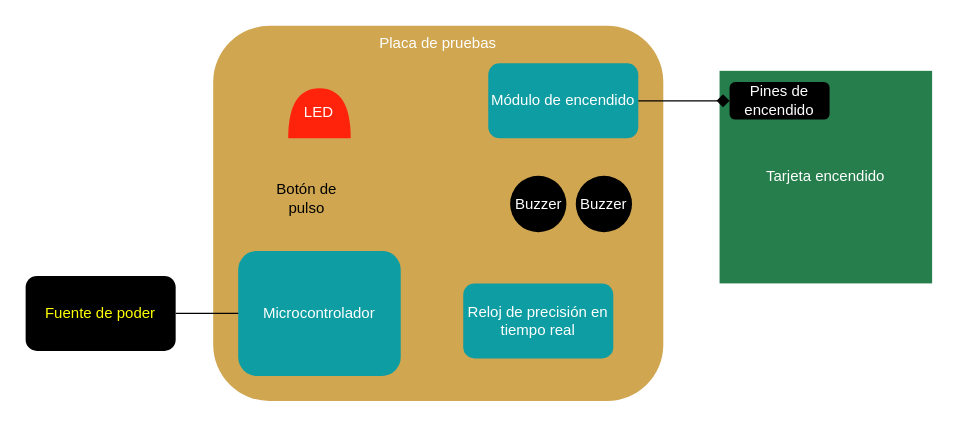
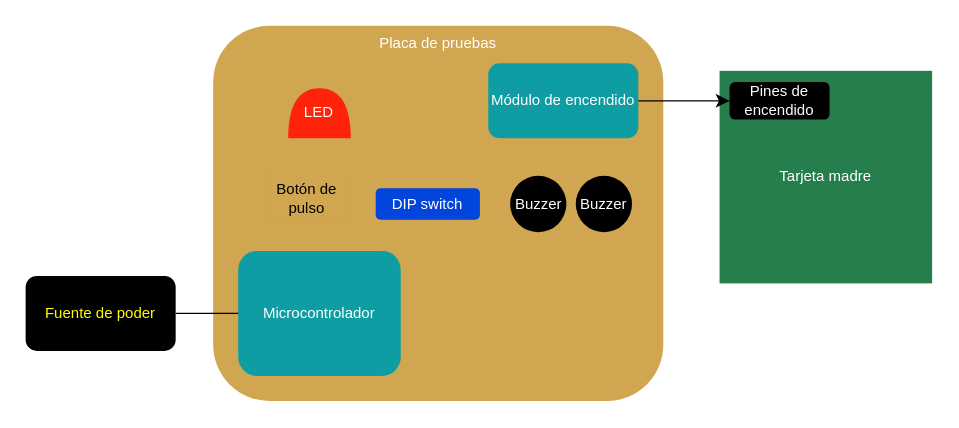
- <mxCell id="15" style="edgeStyle=none;curved=1;rounded=0;orthogonalLoop=1;jettySize=auto;html=1;exitX=1;exitY=0.5;exitDx=0;exitDy=0;entryX=0;entryY=0.5;entryDx=0;entryDy=0;fontSize=12;startSize=8;endSize=8;endArrow=diamond;" edge="1" parent="1" source="10" target="4"><mxGeometry relative="1" as="geometry" /></mxCell>
+ <mxCell id="15" style="edgeStyle=none;curved=1;rounded=0;orthogonalLoop=1;jettySize=auto;html=1;exitX=1;exitY=0.5;exitDx=0;exitDy=0;entryX=0;entryY=0.5;entryDx=0;entryDy=0;fontSize=12;startSize=8;endSize=8;" edge="1" parent="1" source="10" target="4"><mxGeometry relative="1" as="geometry" /></mxCell>
- <mxCell id="3" value="Tarjeta encendido" style="whiteSpace=wrap;html=1;aspect=fixed;fontColor=#FFFFFF;strokeColor=none;fillColor=#267E4D;shadow=0;glass=0;" vertex="1" parent="2"><mxGeometry width="170" height="170" as="geometry" /></mxCell>
+ <mxCell id="3" value="Tarjeta madre" style="whiteSpace=wrap;html=1;aspect=fixed;fontColor=#FFFFFF;strokeColor=none;fillColor=#267E4D;shadow=0;glass=0;" vertex="1" parent="2"><mxGeometry width="170" height="170" as="geometry" /></mxCell>
+ <mxCell id="7" value="DIP switch" style="rounded=1;whiteSpace=wrap;html=1;strokeColor=none;fillColor=light-dark(#0245dc, #ededed);fontColor=#FFFFFF;" vertex="1" parent="5"><mxGeometry x="130" y="130" width="83.33" height="25" as="geometry" /></mxCell>
- <mxCell id="11" value="Reloj de precisión en tiempo real" style="rounded=1;whiteSpace=wrap;html=1;fillColor=light-dark(#0E9DA2,#EDEDED);strokeColor=none;fontColor=light-dark(#ffffff, #ededed);" vertex="1" parent="5"><mxGeometry x="200" y="206" width="120" height="60" as="geometry" /></mxCell>
